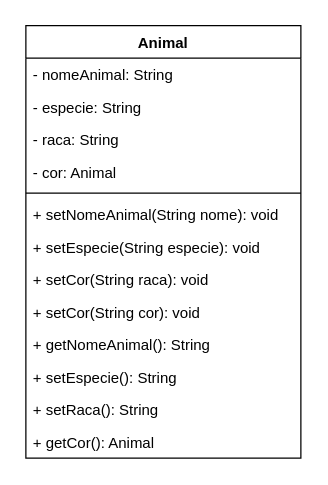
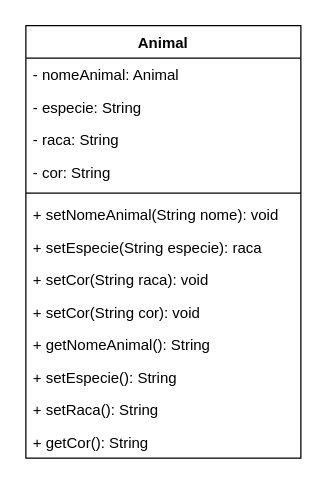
- <mxCell id="3" value="- nomeAnimal: String" style="text;strokeColor=none;fillColor=none;align=left;verticalAlign=top;spacingLeft=4;spacingRight=4;overflow=hidden;rotatable=0;points=[[0,0.5],[1,0.5]];portConstraint=eastwest;" parent="2" vertex="1"><mxGeometry y="26" width="220" height="26" as="geometry" /></mxCell>
+ <mxCell id="3" value="- nomeAnimal: Animal" style="text;strokeColor=none;fillColor=none;align=left;verticalAlign=top;spacingLeft=4;spacingRight=4;overflow=hidden;rotatable=0;points=[[0,0.5],[1,0.5]];portConstraint=eastwest;" parent="2" vertex="1"><mxGeometry y="26" width="220" height="26" as="geometry" /></mxCell>
- <mxCell id="6" value="- cor: Animal" style="text;strokeColor=none;fillColor=none;align=left;verticalAlign=top;spacingLeft=4;spacingRight=4;overflow=hidden;rotatable=0;points=[[0,0.5],[1,0.5]];portConstraint=eastwest;" parent="2" vertex="1"><mxGeometry y="104" width="220" height="26" as="geometry" /></mxCell>
+ <mxCell id="6" value="- cor: String" style="text;strokeColor=none;fillColor=none;align=left;verticalAlign=top;spacingLeft=4;spacingRight=4;overflow=hidden;rotatable=0;points=[[0,0.5],[1,0.5]];portConstraint=eastwest;" parent="2" vertex="1"><mxGeometry y="104" width="220" height="26" as="geometry" /></mxCell>
- <mxCell id="9" value="+ setEspecie(String especie): void" style="text;strokeColor=none;fillColor=none;align=left;verticalAlign=top;spacingLeft=4;spacingRight=4;overflow=hidden;rotatable=0;points=[[0,0.5],[1,0.5]];portConstraint=eastwest;" parent="2" vertex="1"><mxGeometry y="164" width="220" height="26" as="geometry" /></mxCell>
+ <mxCell id="9" value="+ setEspecie(String especie): raca" style="text;strokeColor=none;fillColor=none;align=left;verticalAlign=top;spacingLeft=4;spacingRight=4;overflow=hidden;rotatable=0;points=[[0,0.5],[1,0.5]];portConstraint=eastwest;" parent="2" vertex="1"><mxGeometry y="164" width="220" height="26" as="geometry" /></mxCell>
- <mxCell id="15" value="+ getCor(): Animal" style="text;strokeColor=none;fillColor=none;align=left;verticalAlign=top;spacingLeft=4;spacingRight=4;overflow=hidden;rotatable=0;points=[[0,0.5],[1,0.5]];portConstraint=eastwest;" parent="2" vertex="1"><mxGeometry y="320" width="220" height="26" as="geometry" /></mxCell>
+ <mxCell id="15" value="+ getCor(): String" style="text;strokeColor=none;fillColor=none;align=left;verticalAlign=top;spacingLeft=4;spacingRight=4;overflow=hidden;rotatable=0;points=[[0,0.5],[1,0.5]];portConstraint=eastwest;" parent="2" vertex="1"><mxGeometry y="320" width="220" height="26" as="geometry" /></mxCell>
